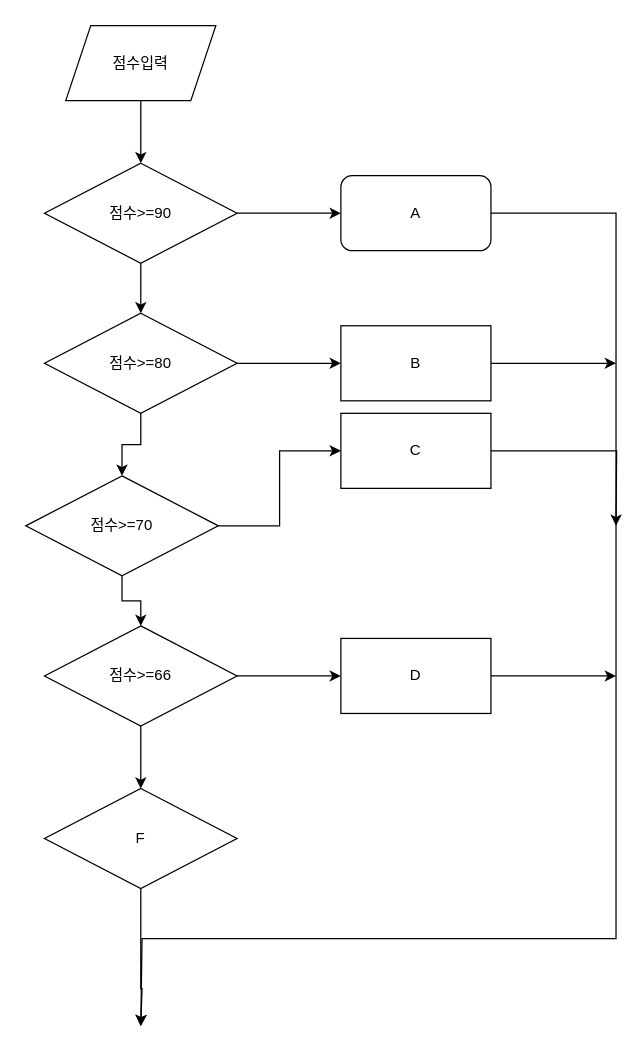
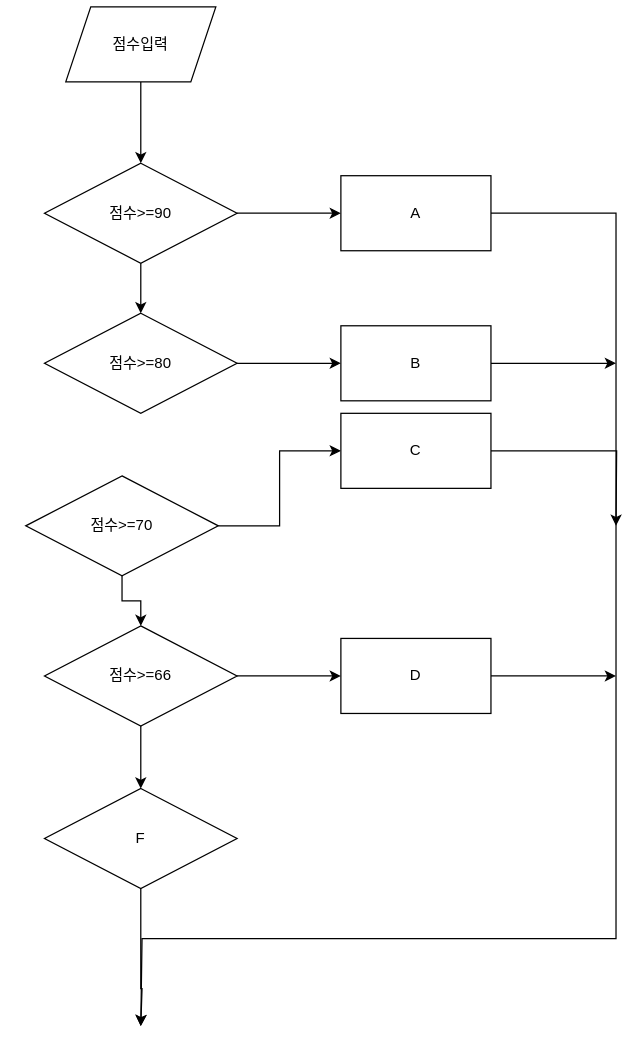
- <mxCell id="3" value="점수입력" style="shape=parallelogram;perimeter=parallelogramPerimeter;whiteSpace=wrap;html=1;fixedSize=1;" vertex="1" parent="1"><mxGeometry x="52" y="20" width="120" height="60" as="geometry" /></mxCell>
+ <mxCell id="3" value="점수입력" style="shape=parallelogram;perimeter=parallelogramPerimeter;whiteSpace=wrap;html=1;fixedSize=1;" vertex="1" parent="1"><mxGeometry x="52" y="5" width="120" height="60" as="geometry" /></mxCell>
- <mxCell id="17" value="A" style="whiteSpace=wrap;html=1;rounded=1;" vertex="1" parent="1"><mxGeometry x="272" y="140" width="120" height="60" as="geometry" /></mxCell>
+ <mxCell id="17" value="A" style="rounded=0;whiteSpace=wrap;html=1;" vertex="1" parent="1"><mxGeometry x="272" y="140" width="120" height="60" as="geometry" /></mxCell>
- <mxCell id="7" style="edgeStyle=orthogonalEdgeStyle;rounded=0;orthogonalLoop=1;jettySize=auto;html=1;exitX=0.5;exitY=1;exitDx=0;exitDy=0;entryX=0.5;entryY=0;entryDx=0;entryDy=0;" edge="1" parent="1" source="9" target="12"><mxGeometry relative="1" as="geometry" /></mxCell>
